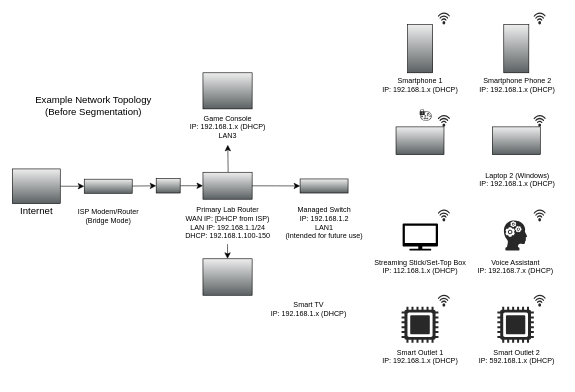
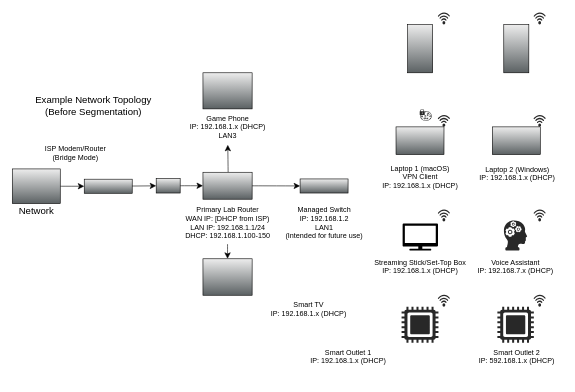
- <mxCell id="4" value="&lt;div&gt;Smartphone 1&lt;/div&gt;&lt;div&gt;&lt;div&gt;IP: 192.168.1.x (DHCP)&lt;/div&gt;&lt;/div&gt;" style="text;html=1;align=center;verticalAlign=middle;resizable=0;points=[];autosize=1;strokeColor=none;fillColor=none;" vertex="1" parent="1"><mxGeometry x="625.25" y="120.5" width="150" height="40" as="geometry" /></mxCell>
- <mxCell id="3" value="&lt;div&gt;Smartphone Phone 2&lt;/div&gt;&lt;div&gt;&lt;div&gt;IP: 192.168.1.x (DHCP)&lt;/div&gt;&lt;/div&gt;" style="text;html=1;align=center;verticalAlign=middle;resizable=0;points=[];autosize=1;strokeColor=none;fillColor=none;" vertex="1" parent="1"><mxGeometry x="786.75" y="120.5" width="150" height="40" as="geometry" /></mxCell>
- <mxCell id="2" value="&lt;div&gt;Game Console&lt;/div&gt;&lt;div&gt;IP: 192.168.1.x (DHCP)&lt;/div&gt;&lt;div&gt;LAN3&lt;/div&gt;" style="text;html=1;align=center;verticalAlign=middle;resizable=0;points=[];autosize=1;strokeColor=none;fillColor=none;" vertex="1" parent="1"><mxGeometry x="304" y="180.71" width="150" height="60" as="geometry" /></mxCell>
+ <mxCell id="2" value="&lt;div&gt;Game Phone&lt;/div&gt;&lt;div&gt;IP: 192.168.1.x (DHCP)&lt;/div&gt;&lt;div&gt;LAN3&lt;/div&gt;" style="text;html=1;align=center;verticalAlign=middle;resizable=0;points=[];autosize=1;strokeColor=none;fillColor=none;" vertex="1" parent="1"><mxGeometry x="304" y="180.71" width="150" height="60" as="geometry" /></mxCell>
+ <mxCell id="5" value="Laptop 1 (macOS)&lt;div&gt;VPN Client&lt;/div&gt;&lt;div&gt;&lt;div&gt;IP: 192.168.1.x (DHCP)&lt;/div&gt;&lt;br&gt;&lt;/div&gt;" style="text;html=1;align=center;verticalAlign=middle;resizable=0;points=[];autosize=1;strokeColor=none;fillColor=none;" vertex="1" parent="1"><mxGeometry x="625.25" y="266.21" width="150" height="70" as="geometry" /></mxCell>
- <mxCell id="6" value="&lt;div&gt;Laptop 2 (Windows)&lt;/div&gt;&lt;div&gt;&lt;div&gt;IP: 192.168.1.x (DHCP)&lt;/div&gt;&lt;br&gt;&lt;/div&gt;" style="text;html=1;align=center;verticalAlign=middle;resizable=0;points=[];autosize=1;strokeColor=none;fillColor=none;" vertex="1" parent="1"><mxGeometry x="786.75" y="276.21" width="150" height="60" as="geometry" /></mxCell>
+ <mxCell id="6" value="&lt;div&gt;Laptop 2 (Windows)&lt;/div&gt;&lt;div&gt;&lt;div&gt;IP: 192.168.1.x (DHCP)&lt;/div&gt;&lt;br&gt;&lt;/div&gt;" style="text;html=1;align=center;verticalAlign=middle;resizable=0;points=[];autosize=1;strokeColor=none;fillColor=none;" vertex="1" parent="1"><mxGeometry x="786.75" y="266.21" width="150" height="60" as="geometry" /></mxCell>
- <mxCell id="16" value="Internet" style="text;html=1;align=center;verticalAlign=middle;resizable=0;points=[];autosize=1;strokeColor=none;fillColor=none;fontSize=16;" vertex="1" parent="1"><mxGeometry x="20" y="336.21" width="80" height="30" as="geometry" /></mxCell>
+ <mxCell id="16" value="Network" style="text;html=1;align=center;verticalAlign=middle;resizable=0;points=[];autosize=1;strokeColor=none;fillColor=none;fontSize=16;" vertex="1" parent="1"><mxGeometry x="20" y="336.21" width="80" height="30" as="geometry" /></mxCell>
- <mxCell id="12" value="&lt;div&gt;ISP Modem/Router&lt;/div&gt;&lt;div&gt;(Bridge Mode)&lt;/div&gt;" style="text;html=1;align=center;verticalAlign=middle;resizable=0;points=[];autosize=1;strokeColor=none;fillColor=none;" vertex="1" parent="1"><mxGeometry x="115" y="338.59" width="130" height="40" as="geometry" /></mxCell>
+ <mxCell id="12" value="&lt;div&gt;ISP Modem/Router&lt;/div&gt;&lt;div&gt;(Bridge Mode)&lt;/div&gt;" style="text;html=1;align=center;verticalAlign=middle;resizable=0;points=[];autosize=1;strokeColor=none;fillColor=none;" vertex="1" parent="1"><mxGeometry x="60" y="233.59" width="130" height="40" as="geometry" /></mxCell>
- <mxCell id="8" value="&lt;div&gt;Streaming Stick/Set-Top Box&lt;/div&gt;&lt;div&gt;&lt;div&gt;IP: 112.168.1.x (DHCP)&lt;/div&gt;&lt;br&gt;&lt;/div&gt;" style="text;html=1;align=center;verticalAlign=middle;resizable=0;points=[];autosize=1;strokeColor=none;fillColor=none;" vertex="1" parent="1"><mxGeometry x="610" y="421.21" width="180" height="60" as="geometry" /></mxCell>
+ <mxCell id="8" value="&lt;div&gt;Streaming Stick/Set-Top Box&lt;/div&gt;&lt;div&gt;&lt;div&gt;IP: 192.168.1.x (DHCP)&lt;/div&gt;&lt;br&gt;&lt;/div&gt;" style="text;html=1;align=center;verticalAlign=middle;resizable=0;points=[];autosize=1;strokeColor=none;fillColor=none;" vertex="1" parent="1"><mxGeometry x="610" y="421.21" width="180" height="60" as="geometry" /></mxCell>
- <mxCell id="10" value="&lt;div&gt;Smart Outlet 1&lt;/div&gt;&lt;div&gt;&lt;div&gt;IP: 192.168.1.x (DHCP)&lt;/div&gt;&lt;br&gt;&lt;/div&gt;" style="text;html=1;align=center;verticalAlign=middle;resizable=0;points=[];autosize=1;strokeColor=none;fillColor=none;" vertex="1" parent="1"><mxGeometry x="625.25" y="570.71" width="150" height="60" as="geometry" /></mxCell>
+ <mxCell id="10" value="&lt;div&gt;Smart Outlet 1&lt;/div&gt;&lt;div&gt;&lt;div&gt;IP: 192.168.1.x (DHCP)&lt;/div&gt;&lt;br&gt;&lt;/div&gt;" style="text;html=1;align=center;verticalAlign=middle;resizable=0;points=[];autosize=1;strokeColor=none;fillColor=none;" vertex="1" parent="1"><mxGeometry x="505.25" y="570.71" width="150" height="60" as="geometry" /></mxCell>
